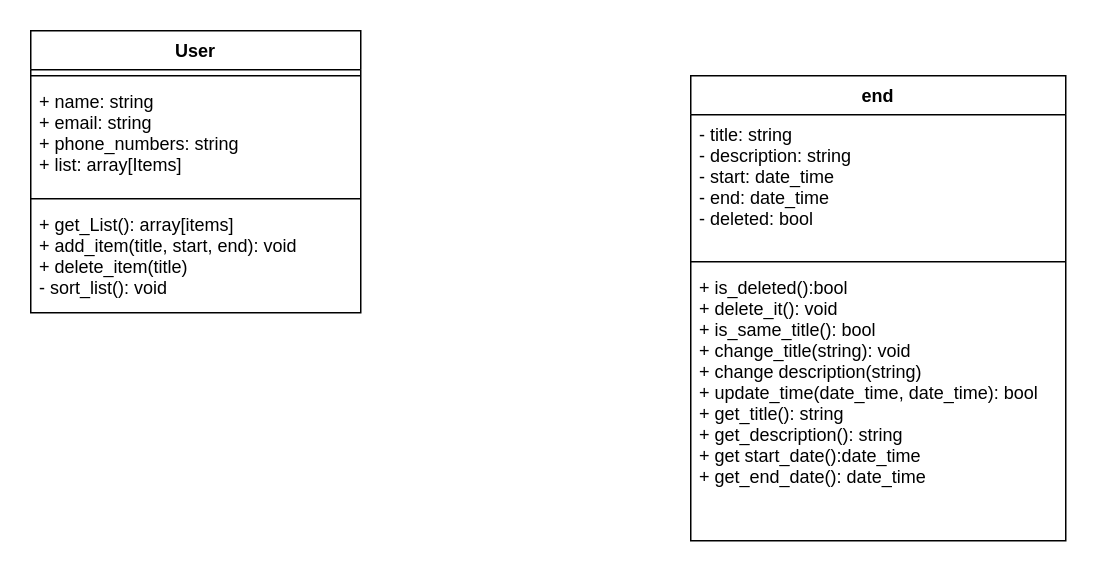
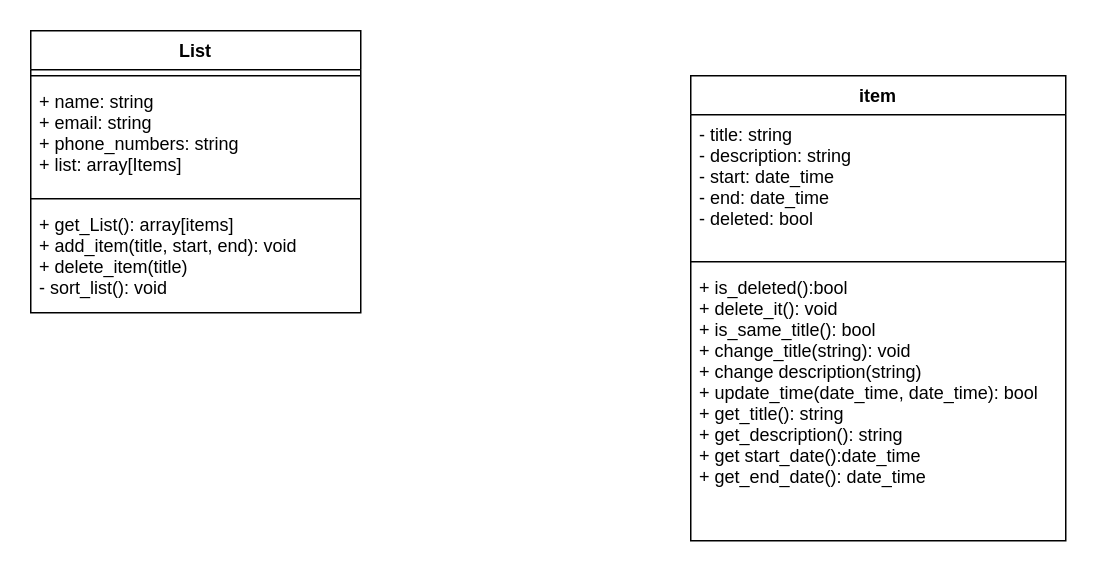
- <mxCell id="2" value="User" style="swimlane;fontStyle=1;align=center;verticalAlign=top;childLayout=stackLayout;horizontal=1;startSize=26;horizontalStack=0;resizeParent=1;resizeParentMax=0;resizeLast=0;collapsible=1;marginBottom=0;" vertex="1" parent="1"><mxGeometry x="20" y="20" width="220" height="188" as="geometry" /></mxCell>
+ <mxCell id="2" value="List" style="swimlane;fontStyle=1;align=center;verticalAlign=top;childLayout=stackLayout;horizontal=1;startSize=26;horizontalStack=0;resizeParent=1;resizeParentMax=0;resizeLast=0;collapsible=1;marginBottom=0;" vertex="1" parent="1"><mxGeometry x="20" y="20" width="220" height="188" as="geometry" /></mxCell>
- <mxCell id="7" value="end" style="swimlane;fontStyle=1;align=center;verticalAlign=top;childLayout=stackLayout;horizontal=1;startSize=26;horizontalStack=0;resizeParent=1;resizeParentMax=0;resizeLast=0;collapsible=1;marginBottom=0;" vertex="1" parent="1"><mxGeometry x="460" y="50" width="250" height="310" as="geometry" /></mxCell>
+ <mxCell id="7" value="item" style="swimlane;fontStyle=1;align=center;verticalAlign=top;childLayout=stackLayout;horizontal=1;startSize=26;horizontalStack=0;resizeParent=1;resizeParentMax=0;resizeLast=0;collapsible=1;marginBottom=0;" vertex="1" parent="1"><mxGeometry x="460" y="50" width="250" height="310" as="geometry" /></mxCell>
